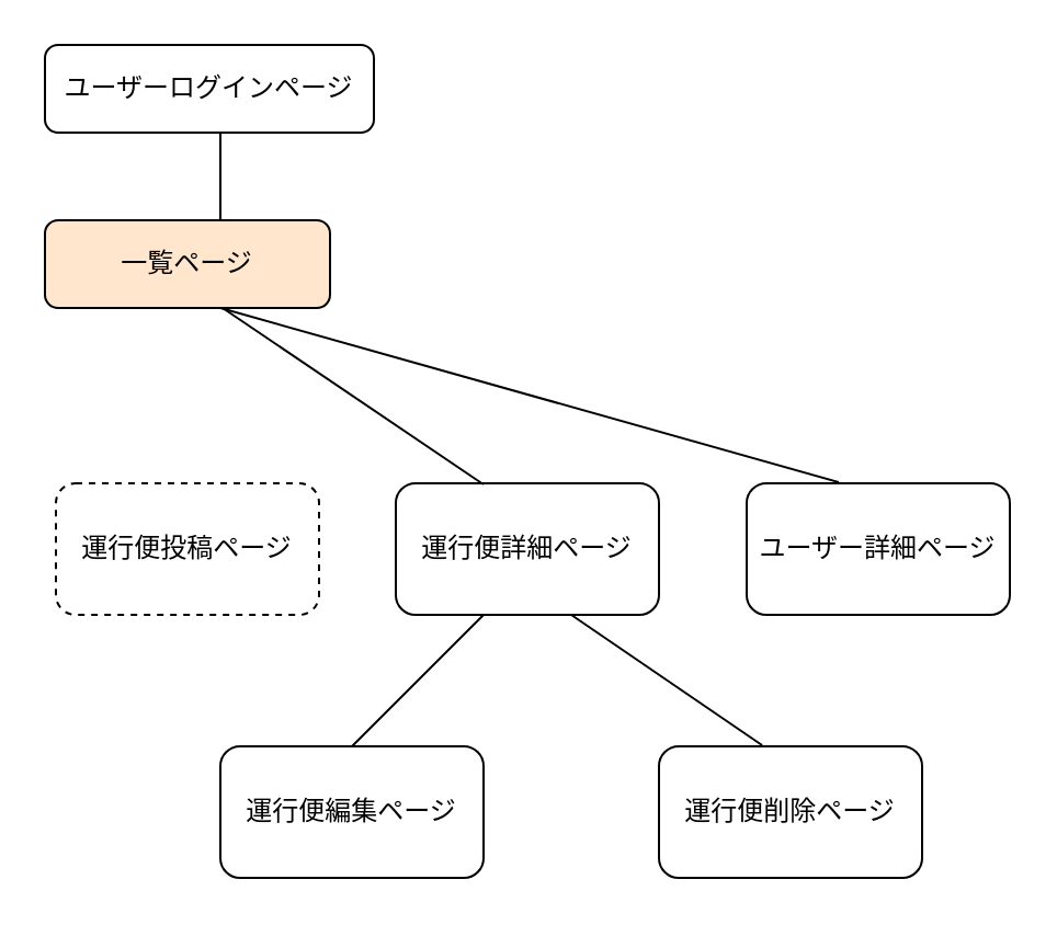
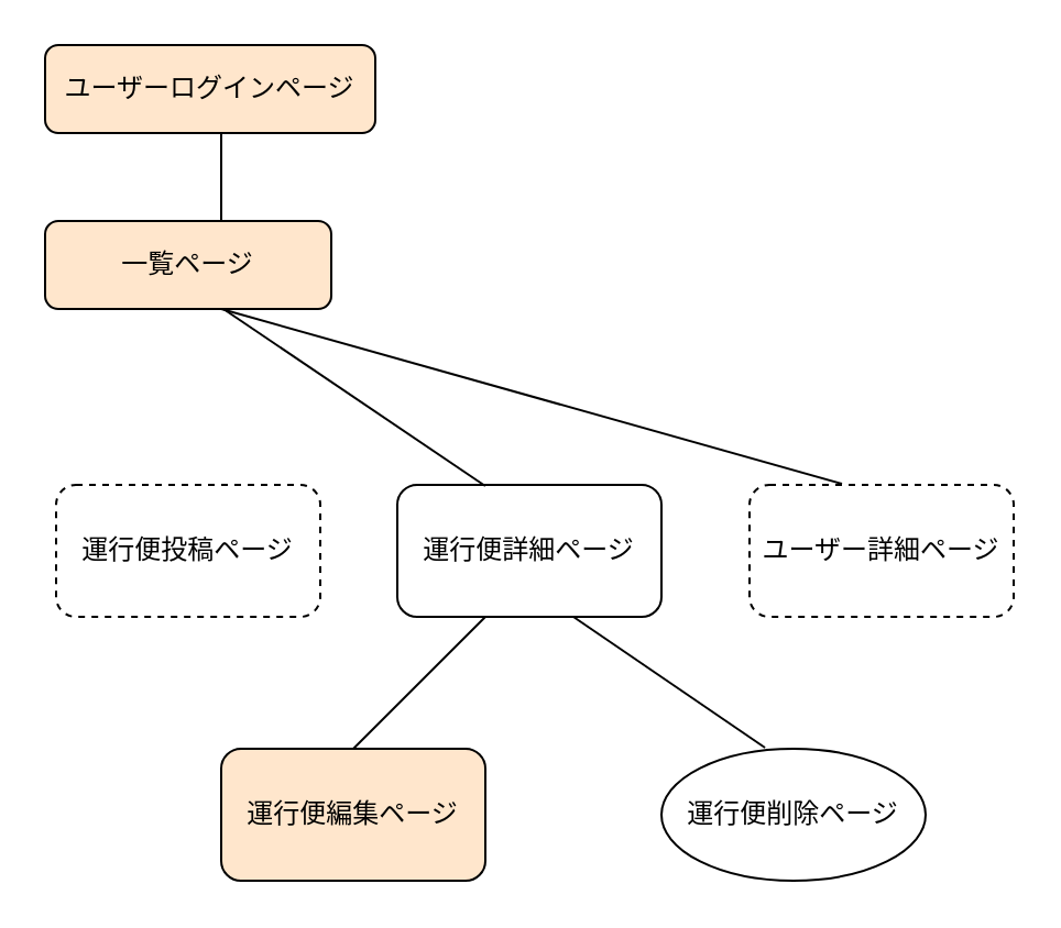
- <mxCell id="2" value="ユーザーログインページ" style="rounded=1;whiteSpace=wrap;html=1;" vertex="1" parent="1"><mxGeometry x="20" y="20" width="150" height="40" as="geometry" /></mxCell>
+ <mxCell id="2" value="ユーザーログインページ" style="rounded=1;whiteSpace=wrap;html=1;fillColor=#ffe6cc;" vertex="1" parent="1"><mxGeometry x="20" y="20" width="150" height="40" as="geometry" /></mxCell>
- <mxCell id="4" value="ユーザー詳細ページ" style="rounded=1;whiteSpace=wrap;html=1;" vertex="1" parent="1"><mxGeometry x="340" y="220" width="120" height="60" as="geometry" /></mxCell>
+ <mxCell id="4" value="ユーザー詳細ページ" style="rounded=1;whiteSpace=wrap;html=1;dashed=1;" vertex="1" parent="1"><mxGeometry x="340" y="220" width="120" height="60" as="geometry" /></mxCell>
- <mxCell id="5" value="運行便編集ページ" style="rounded=1;whiteSpace=wrap;html=1;" vertex="1" parent="1"><mxGeometry x="100" y="340" width="120" height="60" as="geometry" /></mxCell>
+ <mxCell id="5" value="運行便編集ページ" style="rounded=1;whiteSpace=wrap;html=1;fillColor=#ffe6cc;" vertex="1" parent="1"><mxGeometry x="100" y="340" width="120" height="60" as="geometry" /></mxCell>
- <mxCell id="9" value="運行便削除ページ" style="rounded=1;whiteSpace=wrap;html=1;" vertex="1" parent="1"><mxGeometry x="300" y="340" width="120" height="60" as="geometry" /></mxCell>
+ <mxCell id="9" value="運行便削除ページ" style="ellipse;whiteSpace=wrap;html=1;" vertex="1" parent="1"><mxGeometry x="300" y="340" width="120" height="60" as="geometry" /></mxCell>
